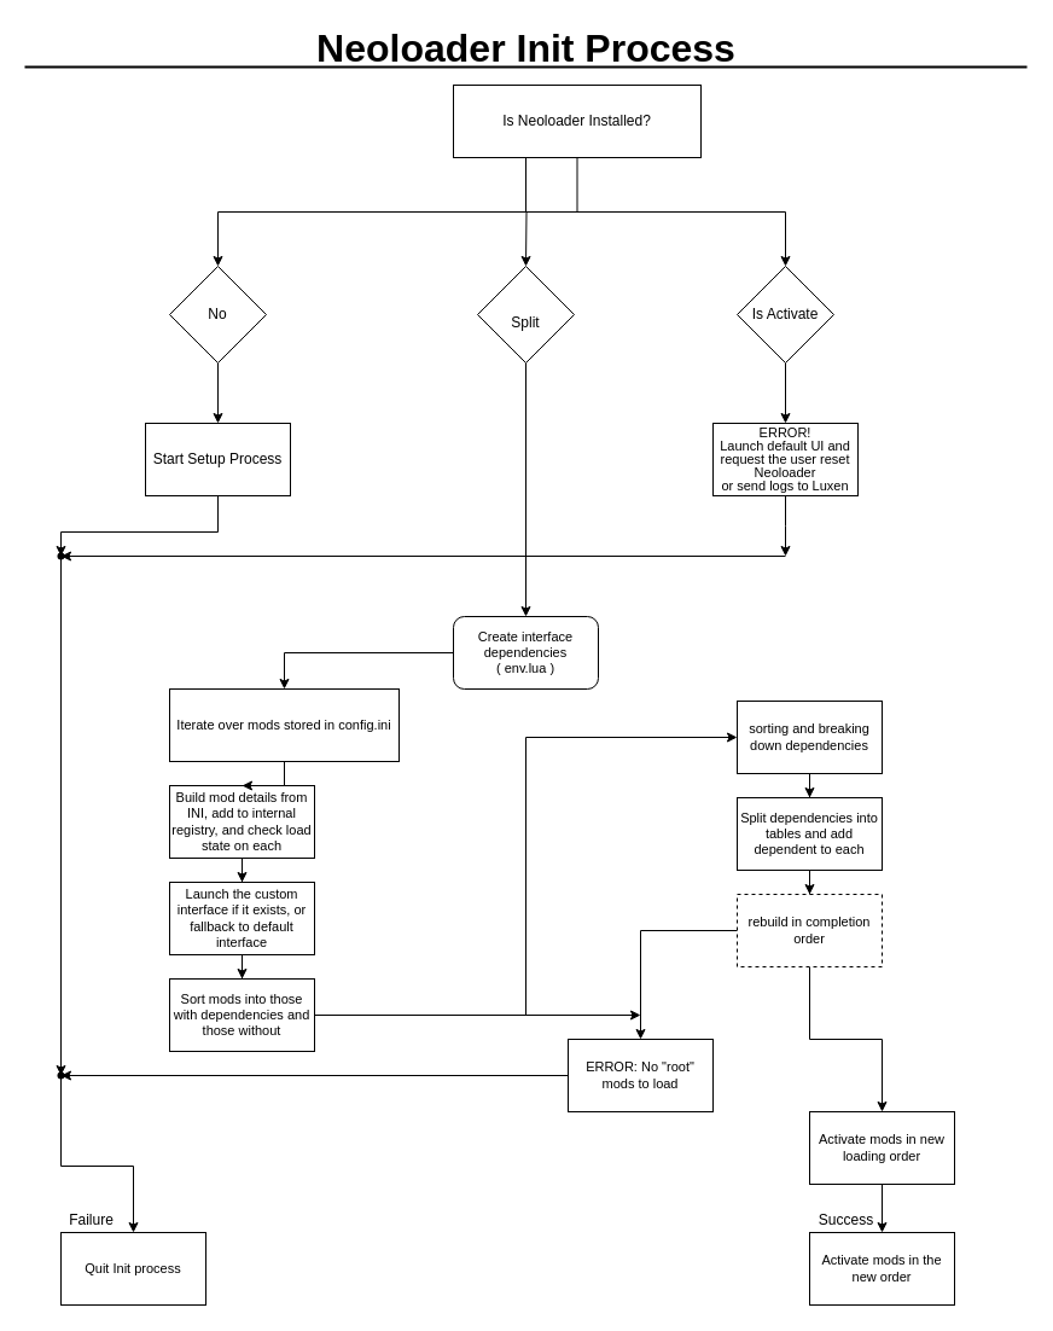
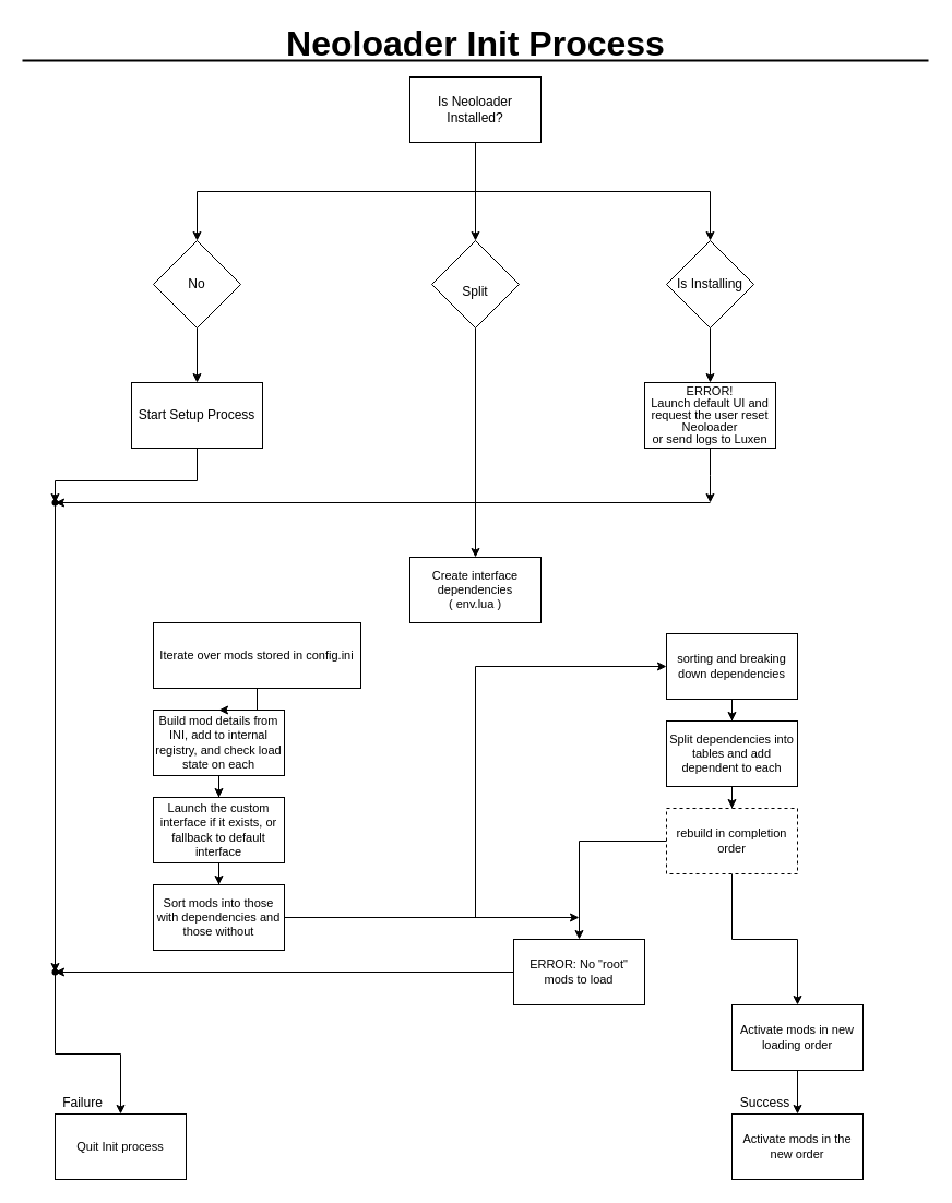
- <mxCell id="5" value="Is Neoloader Installed?" style="whiteSpace=wrap;html=1;" parent="1" vertex="1"><mxGeometry x="375" y="70" width="205" height="60" as="geometry" /></mxCell>
+ <mxCell id="5" value="Is Neoloader Installed?" style="whiteSpace=wrap;html=1;" parent="1" vertex="1"><mxGeometry x="375" y="70" width="120" height="60" as="geometry" /></mxCell>
- <mxCell id="13" value="Is Activate" style="rhombus;whiteSpace=wrap;html=1;fontSize=12;" parent="1" vertex="1"><mxGeometry x="610" y="220" width="80" height="80" as="geometry" /></mxCell>
+ <mxCell id="13" value="Is Installing" style="rhombus;whiteSpace=wrap;html=1;fontSize=12;" parent="1" vertex="1"><mxGeometry x="610" y="220" width="80" height="80" as="geometry" /></mxCell>
- <mxCell id="21" style="edgeStyle=orthogonalEdgeStyle;rounded=0;orthogonalLoop=1;jettySize=auto;html=1;fontSize=11;entryX=0.5;entryY=0;entryDx=0;entryDy=0;" parent="1" source="22" target="26" edge="1"><mxGeometry relative="1" as="geometry"><mxPoint x="205.25" y="613.57" as="targetPoint" /></mxGeometry></mxCell>
- <mxCell id="22" value="Create interface dependencies&lt;br&gt;( env.lua )" style="whiteSpace=wrap;html=1;fontSize=11;rounded=1;" parent="1" vertex="1"><mxGeometry x="375" y="510" width="120" height="60" as="geometry" /></mxCell>
+ <mxCell id="22" value="Create interface dependencies&lt;br&gt;( env.lua )" style="whiteSpace=wrap;html=1;fontSize=11;" parent="1" vertex="1"><mxGeometry x="375" y="510" width="120" height="60" as="geometry" /></mxCell>
